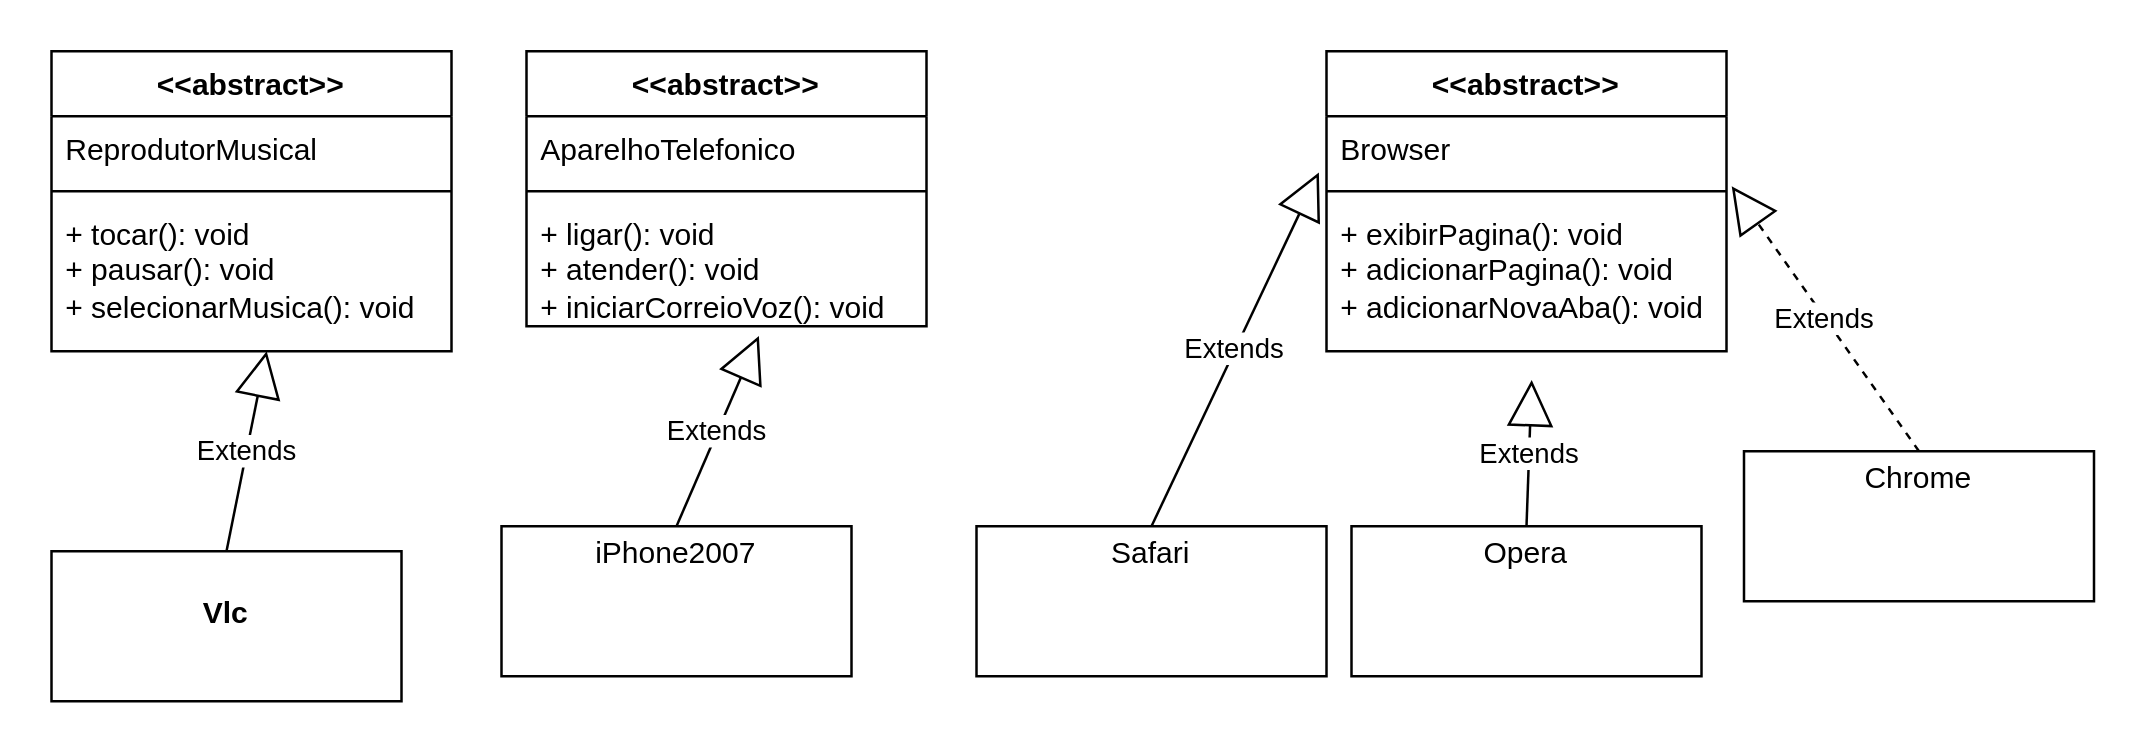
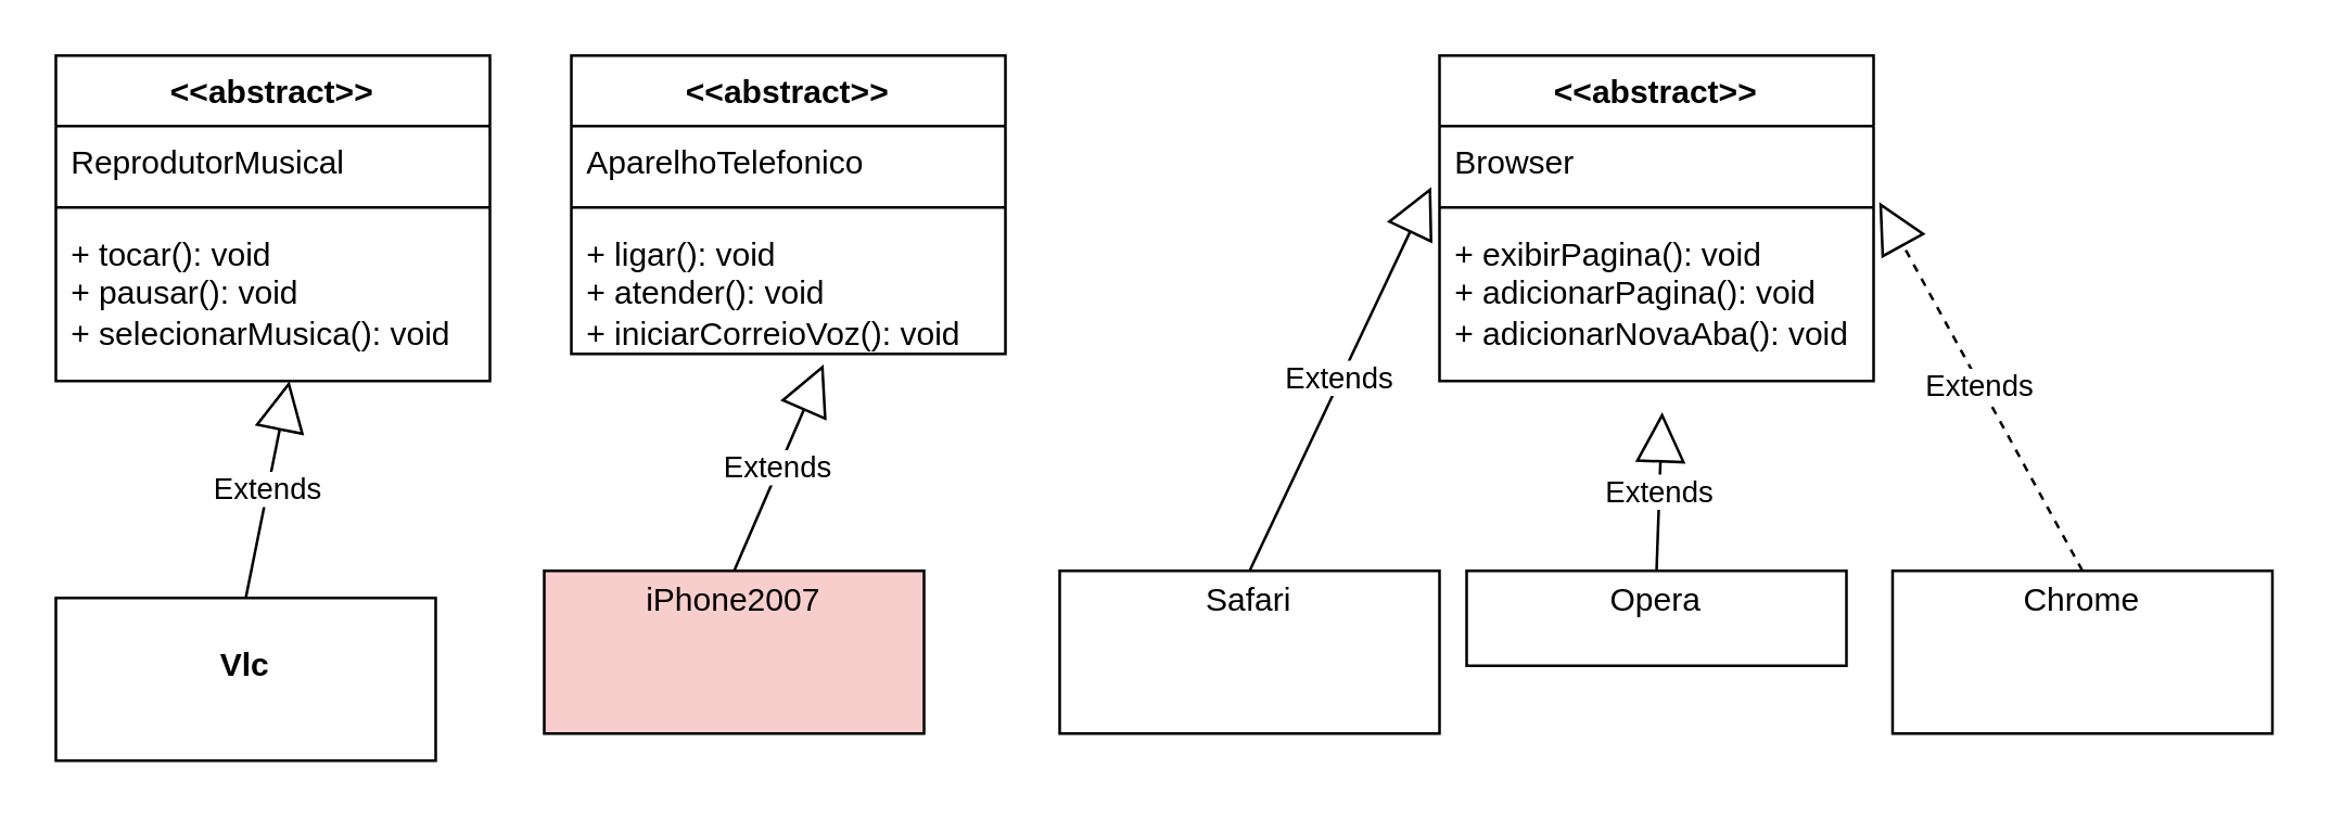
- <mxCell id="18" value="&lt;p style=&quot;margin:0px;margin-top:4px;text-align:center;&quot;&gt;Chrome&lt;/p&gt;" style="verticalAlign=top;align=left;overflow=fill;fontSize=12;fontFamily=Helvetica;html=1;whiteSpace=wrap;" vertex="1" parent="1"><mxGeometry x="697" y="180" width="140" height="60" as="geometry" /></mxCell>
+ <mxCell id="18" value="&lt;p style=&quot;margin:0px;margin-top:4px;text-align:center;&quot;&gt;Chrome&lt;/p&gt;" style="verticalAlign=top;align=left;overflow=fill;fontSize=12;fontFamily=Helvetica;html=1;whiteSpace=wrap;" vertex="1" parent="1"><mxGeometry x="697" y="210" width="140" height="60" as="geometry" /></mxCell>
- <mxCell id="15" value="&lt;p style=&quot;margin:0px;margin-top:4px;text-align:center;&quot;&gt;iPhone2007&lt;/p&gt;" style="verticalAlign=top;align=left;overflow=fill;fontSize=12;fontFamily=Helvetica;html=1;whiteSpace=wrap;" vertex="1" parent="1"><mxGeometry x="200" y="210" width="140" height="60" as="geometry" /></mxCell>
+ <mxCell id="15" value="&lt;p style=&quot;margin:0px;margin-top:4px;text-align:center;&quot;&gt;iPhone2007&lt;/p&gt;" style="verticalAlign=top;align=left;overflow=fill;fontSize=12;fontFamily=Helvetica;html=1;whiteSpace=wrap;fillColor=#f8cecc;" vertex="1" parent="1"><mxGeometry x="200" y="210" width="140" height="60" as="geometry" /></mxCell>
- <mxCell id="17" value="&lt;p style=&quot;margin:0px;margin-top:4px;text-align:center;&quot;&gt;Opera&lt;/p&gt;" style="verticalAlign=top;align=left;overflow=fill;fontSize=12;fontFamily=Helvetica;html=1;whiteSpace=wrap;" vertex="1" parent="1"><mxGeometry x="540" y="210" width="140" height="60" as="geometry" /></mxCell>
+ <mxCell id="17" value="&lt;p style=&quot;margin:0px;margin-top:4px;text-align:center;&quot;&gt;Opera&lt;/p&gt;" style="verticalAlign=top;align=left;overflow=fill;fontSize=12;fontFamily=Helvetica;html=1;whiteSpace=wrap;" vertex="1" parent="1"><mxGeometry x="540" y="210" width="140" height="35" as="geometry" /></mxCell>
